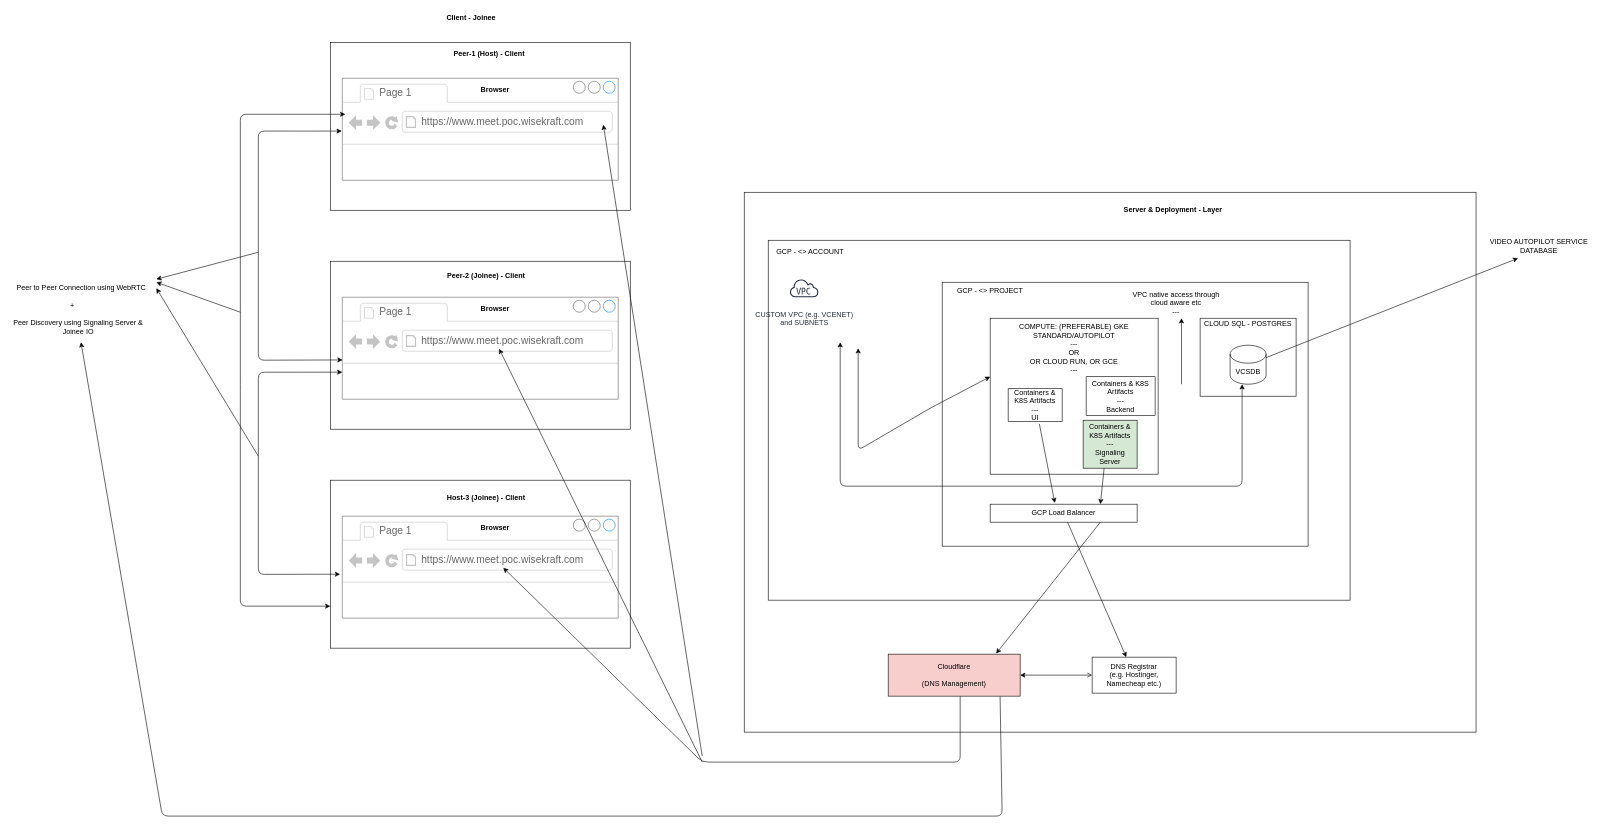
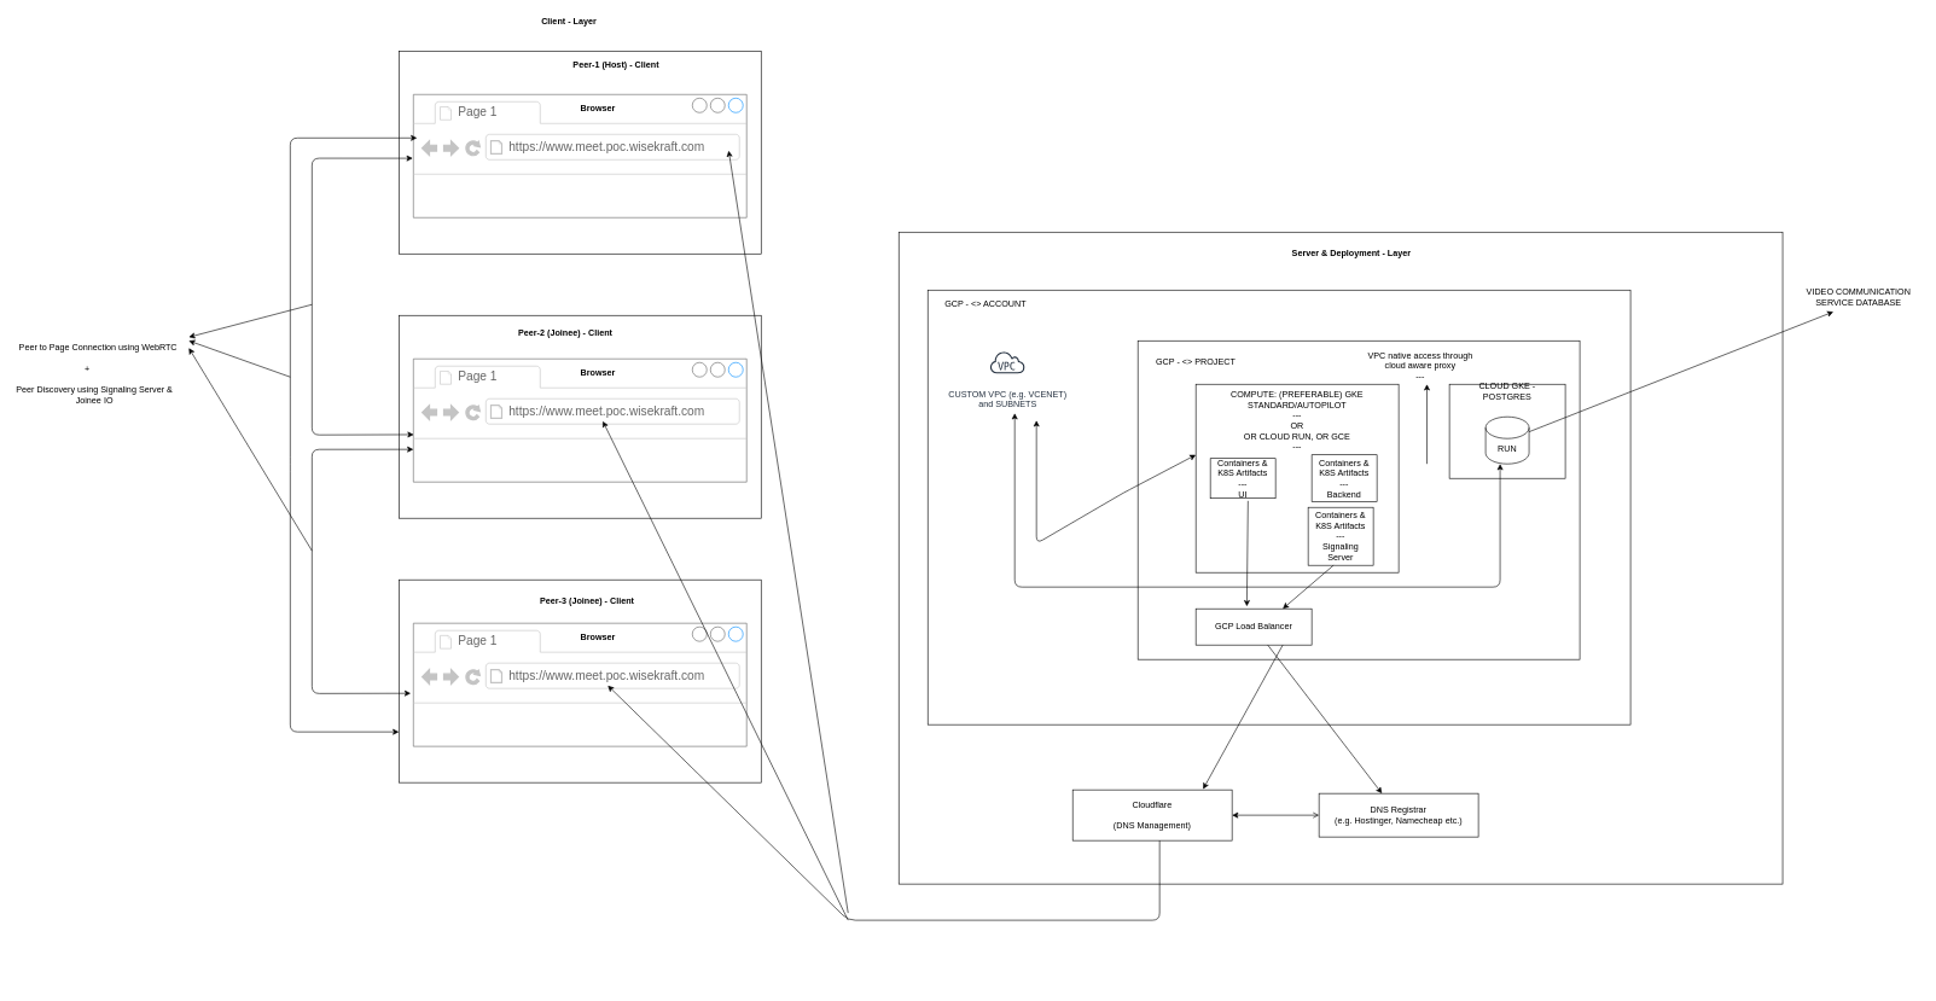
- <mxCell id="61" value="&lt;b&gt;Client - Joinee&lt;/b&gt;" style="text;html=1;strokeColor=none;fillColor=none;align=center;verticalAlign=middle;whiteSpace=wrap;rounded=0;" vertex="1" parent="1"><mxGeometry x="690" y="20" width="190" height="20" as="geometry" /></mxCell>
+ <mxCell id="61" value="&lt;b&gt;Client - Layer&lt;/b&gt;" style="text;html=1;strokeColor=none;fillColor=none;align=center;verticalAlign=middle;whiteSpace=wrap;rounded=0;" vertex="1" parent="1"><mxGeometry x="690" y="20" width="190" height="20" as="geometry" /></mxCell>
- <mxCell id="3" value="&lt;b&gt;Peer-1 (Host) - Client&lt;/b&gt;" style="text;html=1;strokeColor=none;fillColor=none;align=center;verticalAlign=middle;whiteSpace=wrap;rounded=0;" vertex="1" parent="1"><mxGeometry x="740" y="80" width="150" height="20" as="geometry" /></mxCell>
+ <mxCell id="3" value="&lt;b&gt;Peer-1 (Host) - Client&lt;/b&gt;" style="text;html=1;strokeColor=none;fillColor=none;align=center;verticalAlign=middle;whiteSpace=wrap;rounded=0;" vertex="1" parent="1"><mxGeometry x="775" y="80" width="150" height="20" as="geometry" /></mxCell>
- <mxCell id="21" value="&lt;b&gt;Server &amp;amp; Deployment - Layer&lt;/b&gt;" style="text;html=1;strokeColor=none;fillColor=none;align=center;verticalAlign=middle;whiteSpace=wrap;rounded=0;" vertex="1" parent="1"><mxGeometry x="1860" y="340" width="190" height="20" as="geometry" /></mxCell>
+ <mxCell id="21" value="&lt;b&gt;Server &amp;amp; Deployment - Layer&lt;/b&gt;" style="text;html=1;strokeColor=none;fillColor=none;align=center;verticalAlign=middle;whiteSpace=wrap;rounded=0;" vertex="1" parent="1"><mxGeometry x="1770" y="340" width="190" height="20" as="geometry" /></mxCell>
- <mxCell id="29" value="VIDEO AUTOPILOT SERVICE DATABASE" style="text;html=1;strokeColor=none;fillColor=none;align=center;verticalAlign=middle;whiteSpace=wrap;rounded=0;" vertex="1" parent="1"><mxGeometry x="2480" y="400" width="170" height="20" as="geometry" /></mxCell>
+ <mxCell id="29" value="VIDEO COMMUNICATION SERVICE DATABASE" style="text;html=1;strokeColor=none;fillColor=none;align=center;verticalAlign=middle;whiteSpace=wrap;rounded=0;" vertex="1" parent="1"><mxGeometry x="2480" y="400" width="170" height="20" as="geometry" /></mxCell>
- <mxCell id="23" value="&lt;span style=&quot;font-weight: normal&quot;&gt;GCP - &amp;lt;&amp;gt; ACCOUNT&lt;/span&gt;" style="text;html=1;strokeColor=none;fillColor=none;align=center;verticalAlign=middle;whiteSpace=wrap;rounded=0;fontStyle=1" vertex="1" parent="1"><mxGeometry x="1290" y="410" width="120" height="20" as="geometry" /></mxCell>
+ <mxCell id="23" value="&lt;span style=&quot;font-weight: normal&quot;&gt;GCP - &amp;lt;&amp;gt; ACCOUNT&lt;/span&gt;" style="text;html=1;strokeColor=none;fillColor=none;align=center;verticalAlign=middle;whiteSpace=wrap;rounded=0;fontStyle=1" vertex="1" parent="1"><mxGeometry x="1300" y="410" width="120" height="20" as="geometry" /></mxCell>
- <mxCell id="19" value="&lt;b&gt;Peer-2 (Joinee) - Client&lt;/b&gt;" style="text;html=1;strokeColor=none;fillColor=none;align=center;verticalAlign=middle;whiteSpace=wrap;rounded=0;" vertex="1" parent="1"><mxGeometry x="735" y="450" width="150" height="20" as="geometry" /></mxCell>
+ <mxCell id="19" value="&lt;b&gt;Peer-2 (Joinee) - Client&lt;/b&gt;" style="text;html=1;strokeColor=none;fillColor=none;align=center;verticalAlign=middle;whiteSpace=wrap;rounded=0;" vertex="1" parent="1"><mxGeometry x="705" y="450" width="150" height="20" as="geometry" /></mxCell>
- <mxCell id="53" value="Peer to Peer Connection using WebRTC" style="text;html=1;strokeColor=none;fillColor=none;align=center;verticalAlign=middle;whiteSpace=wrap;rounded=0;" vertex="1" parent="1"><mxGeometry x="20" y="470" width="230" height="20" as="geometry" /></mxCell>
+ <mxCell id="53" value="Peer to Page Connection using WebRTC" style="text;html=1;strokeColor=none;fillColor=none;align=center;verticalAlign=middle;whiteSpace=wrap;rounded=0;" vertex="1" parent="1"><mxGeometry x="20" y="470" width="230" height="20" as="geometry" /></mxCell>
- <mxCell id="34" value="CUSTOM VPC (e.g. VCENET) &lt;br&gt;and SUBNETS" style="sketch=0;outlineConnect=0;fontColor=#232F3E;gradientColor=none;strokeColor=#232F3E;fillColor=#ffffff;dashed=0;verticalLabelPosition=bottom;verticalAlign=top;align=center;html=1;fontSize=12;fontStyle=0;aspect=fixed;shape=mxgraph.aws4.resourceIcon;resIcon=mxgraph.aws4.virtual_private_cloud;" vertex="1" parent="1"><mxGeometry x="1310" y="450" width="60" height="60" as="geometry" /></mxCell>
+ <mxCell id="34" value="CUSTOM VPC (e.g. VCENET) &lt;br&gt;and SUBNETS" style="sketch=0;outlineConnect=0;fontColor=#232F3E;gradientColor=none;strokeColor=#232F3E;fillColor=#ffffff;dashed=0;verticalLabelPosition=bottom;verticalAlign=top;align=center;html=1;fontSize=12;fontStyle=0;aspect=fixed;shape=mxgraph.aws4.resourceIcon;resIcon=mxgraph.aws4.virtual_private_cloud;" vertex="1" parent="1"><mxGeometry x="1360" y="470" width="60" height="60" as="geometry" /></mxCell>
- <mxCell id="25" value="&lt;span style=&quot;font-weight: normal&quot;&gt;GCP - &amp;lt;&amp;gt; PROJECT&lt;/span&gt;" style="text;html=1;strokeColor=none;fillColor=none;align=center;verticalAlign=middle;whiteSpace=wrap;rounded=0;fontStyle=1" vertex="1" parent="1"><mxGeometry x="1580" y="475" width="140" height="20" as="geometry" /></mxCell>
+ <mxCell id="25" value="&lt;span style=&quot;font-weight: normal&quot;&gt;GCP - &amp;lt;&amp;gt; PROJECT&lt;/span&gt;" style="text;html=1;strokeColor=none;fillColor=none;align=center;verticalAlign=middle;whiteSpace=wrap;rounded=0;fontStyle=1" vertex="1" parent="1"><mxGeometry x="1580" y="490" width="140" height="20" as="geometry" /></mxCell>
- <mxCell id="37" value="VPC native access through cloud aware etc&lt;br&gt;---&lt;br&gt;" style="text;html=1;strokeColor=none;fillColor=none;align=center;verticalAlign=middle;whiteSpace=wrap;rounded=0;" vertex="1" parent="1"><mxGeometry x="1880" y="495" width="160" height="20" as="geometry" /></mxCell>
+ <mxCell id="37" value="VPC native access through cloud aware proxy&lt;br&gt;---&lt;br&gt;" style="text;html=1;strokeColor=none;fillColor=none;align=center;verticalAlign=middle;whiteSpace=wrap;rounded=0;" vertex="1" parent="1"><mxGeometry x="1880" y="495" width="160" height="20" as="geometry" /></mxCell>
- <mxCell id="27" value="&lt;span style=&quot;font-weight: normal&quot;&gt;CLOUD SQL - POSTGRES&lt;/span&gt;" style="text;html=1;strokeColor=none;fillColor=none;align=center;verticalAlign=middle;whiteSpace=wrap;rounded=0;fontStyle=1" vertex="1" parent="1"><mxGeometry x="2005" y="530" width="150" height="20" as="geometry" /></mxCell>
+ <mxCell id="27" value="&lt;span style=&quot;font-weight: normal&quot;&gt;CLOUD GKE - POSTGRES&lt;/span&gt;" style="text;html=1;strokeColor=none;fillColor=none;align=center;verticalAlign=middle;whiteSpace=wrap;rounded=0;fontStyle=1" vertex="1" parent="1"><mxGeometry x="2005" y="530" width="150" height="20" as="geometry" /></mxCell>
- <mxCell id="28" value="VCSDB" style="shape=cylinder3;whiteSpace=wrap;html=1;boundedLbl=1;backgroundOutline=1;size=15;" vertex="1" parent="1"><mxGeometry x="2050" y="575" width="60" height="65" as="geometry" /></mxCell>
+ <mxCell id="28" value="RUN" style="shape=cylinder3;whiteSpace=wrap;html=1;boundedLbl=1;backgroundOutline=1;size=15;" vertex="1" parent="1"><mxGeometry x="2050" y="575" width="60" height="65" as="geometry" /></mxCell>
- <mxCell id="42" value="Containers &amp;amp; K8S Artifacts&lt;br&gt;---&lt;br&gt;Backend" style="rounded=0;whiteSpace=wrap;html=1;" vertex="1" parent="1"><mxGeometry x="1810" y="627.5" width="115" height="65" as="geometry" /></mxCell>
+ <mxCell id="42" value="Containers &amp;amp; K8S Artifacts&lt;br&gt;---&lt;br&gt;Backend" style="rounded=0;whiteSpace=wrap;html=1;" vertex="1" parent="1"><mxGeometry x="1810" y="627.5" width="90" height="65" as="geometry" /></mxCell>
- <mxCell id="41" value="Containers &amp;amp; K8S Artifacts&lt;br&gt;---&lt;br&gt;UI" style="rounded=0;whiteSpace=wrap;html=1;" vertex="1" parent="1"><mxGeometry x="1680" y="647.5" width="90" height="55" as="geometry" /></mxCell>
+ <mxCell id="41" value="Containers &amp;amp; K8S Artifacts&lt;br&gt;---&lt;br&gt;UI" style="rounded=0;whiteSpace=wrap;html=1;" vertex="1" parent="1"><mxGeometry x="1670" y="632.5" width="90" height="55" as="geometry" /></mxCell>
- <mxCell id="50" value="Containers &amp;amp; K8S Artifacts&lt;br&gt;---&lt;br&gt;Signaling Server" style="rounded=0;whiteSpace=wrap;html=1;fillColor=#d5e8d4;" vertex="1" parent="1"><mxGeometry x="1805" y="700" width="90" height="80" as="geometry" /></mxCell>
+ <mxCell id="50" value="Containers &amp;amp; K8S Artifacts&lt;br&gt;---&lt;br&gt;Signaling Server" style="rounded=0;whiteSpace=wrap;html=1;" vertex="1" parent="1"><mxGeometry x="1805" y="700" width="90" height="80" as="geometry" /></mxCell>
- <mxCell id="20" value="&lt;b&gt;Host-3 (Joinee) - Client&lt;/b&gt;" style="text;html=1;strokeColor=none;fillColor=none;align=center;verticalAlign=middle;whiteSpace=wrap;rounded=0;" vertex="1" parent="1"><mxGeometry x="735" y="820" width="150" height="20" as="geometry" /></mxCell>
+ <mxCell id="20" value="&lt;b&gt;Peer-3 (Joinee) - Client&lt;/b&gt;" style="text;html=1;strokeColor=none;fillColor=none;align=center;verticalAlign=middle;whiteSpace=wrap;rounded=0;" vertex="1" parent="1"><mxGeometry x="735" y="820" width="150" height="20" as="geometry" /></mxCell>
- <mxCell id="39" value="GCP Load Balancer" style="rounded=0;whiteSpace=wrap;html=1;" vertex="1" parent="1"><mxGeometry x="1650" y="840" width="245" height="30" as="geometry" /></mxCell>
+ <mxCell id="39" value="GCP Load Balancer" style="rounded=0;whiteSpace=wrap;html=1;" vertex="1" parent="1"><mxGeometry x="1650" y="840" width="160" height="50" as="geometry" /></mxCell>
- <mxCell id="60" value="" style="endArrow=classic;html=1;exitX=0.848;exitY=1.005;exitDx=0;exitDy=0;exitPerimeter=0;" edge="1" parent="1" source="43" target="59"><mxGeometry width="50" height="50" relative="1" as="geometry"><mxPoint x="330" y="570" as="sourcePoint" /><mxPoint x="380" y="520" as="targetPoint" /><Array as="points"><mxPoint x="1670" y="1360" /><mxPoint x="850" y="1360" /><mxPoint x="270" y="1360" /></Array></mxGeometry></mxCell>
- <mxCell id="43" value="Cloudflare&lt;br&gt;&lt;br&gt;(DNS Management)" style="rounded=0;whiteSpace=wrap;html=1;fillColor=#f8cecc;" vertex="1" parent="1"><mxGeometry x="1480" y="1090" width="220" height="70" as="geometry" /></mxCell>
+ <mxCell id="43" value="Cloudflare&lt;br&gt;&lt;br&gt;(DNS Management)" style="rounded=0;whiteSpace=wrap;html=1;" vertex="1" parent="1"><mxGeometry x="1480" y="1090" width="220" height="70" as="geometry" /></mxCell>
- <mxCell id="45" value="DNS Registrar&lt;br&gt;(e.g. Hostinger, Namecheap etc.)" style="rounded=0;whiteSpace=wrap;html=1;" vertex="1" parent="1"><mxGeometry x="1820" y="1095" width="140" height="60" as="geometry" /></mxCell>
+ <mxCell id="45" value="DNS Registrar&lt;br&gt;(e.g. Hostinger, Namecheap etc.)" style="rounded=0;whiteSpace=wrap;html=1;" vertex="1" parent="1"><mxGeometry x="1820" y="1095" width="220" height="60" as="geometry" /></mxCell>
